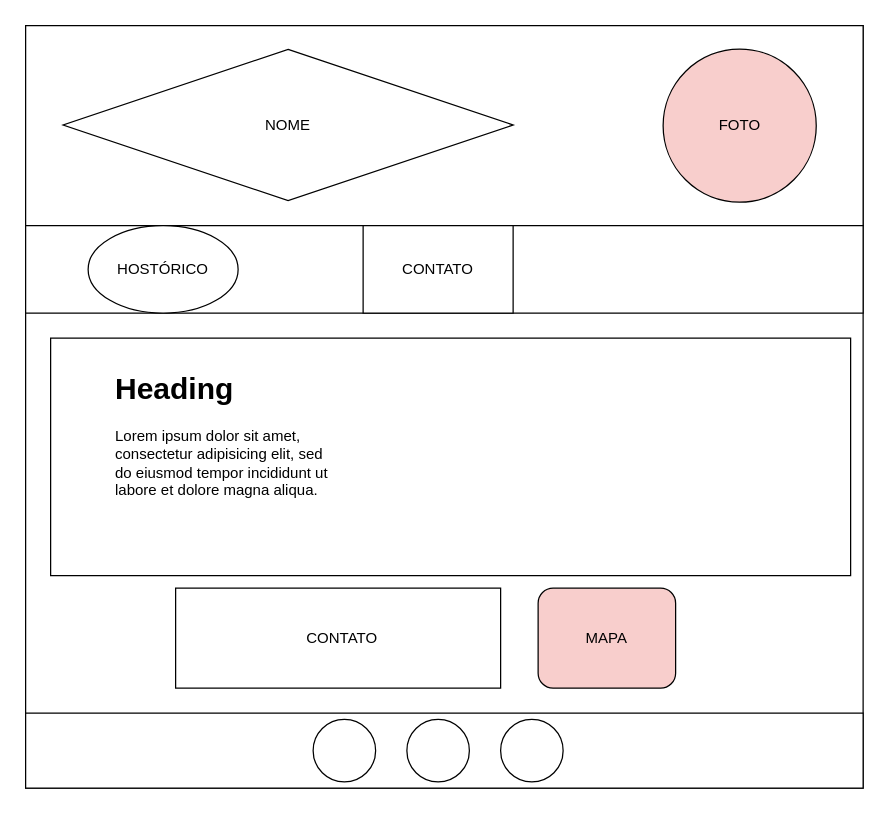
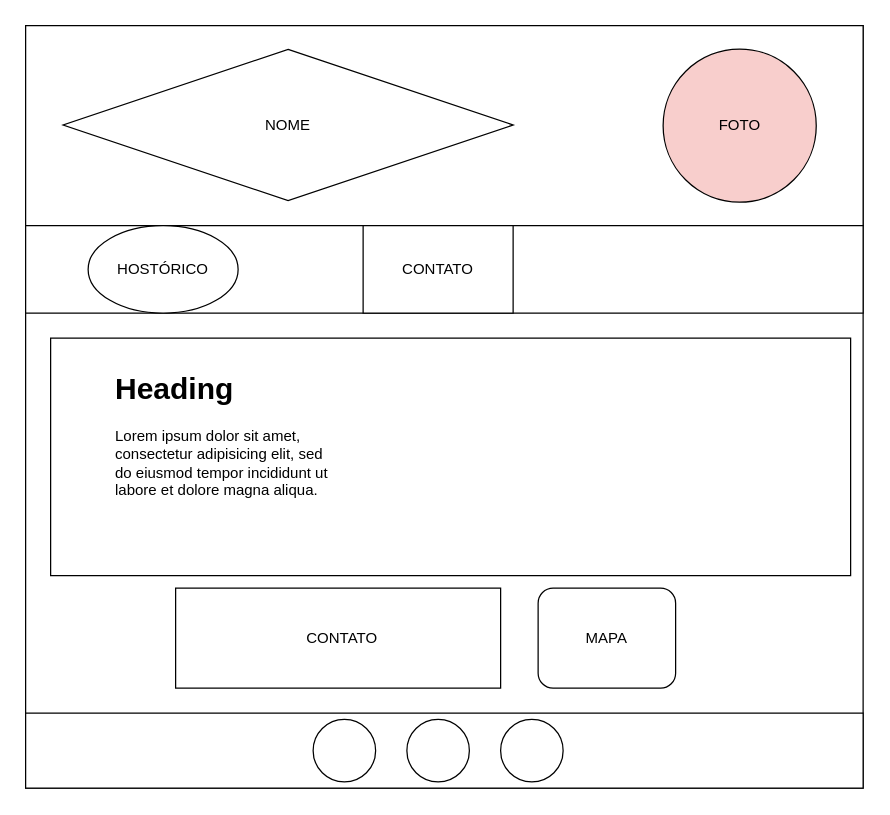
- <mxCell id="16" value="MAPA" style="rounded=1;whiteSpace=wrap;html=1;fillColor=#f8cecc;" vertex="1" parent="1"><mxGeometry x="430" y="470" width="110" height="80" as="geometry" /></mxCell>
+ <mxCell id="16" value="MAPA" style="rounded=1;whiteSpace=wrap;html=1;" vertex="1" parent="1"><mxGeometry x="430" y="470" width="110" height="80" as="geometry" /></mxCell>
